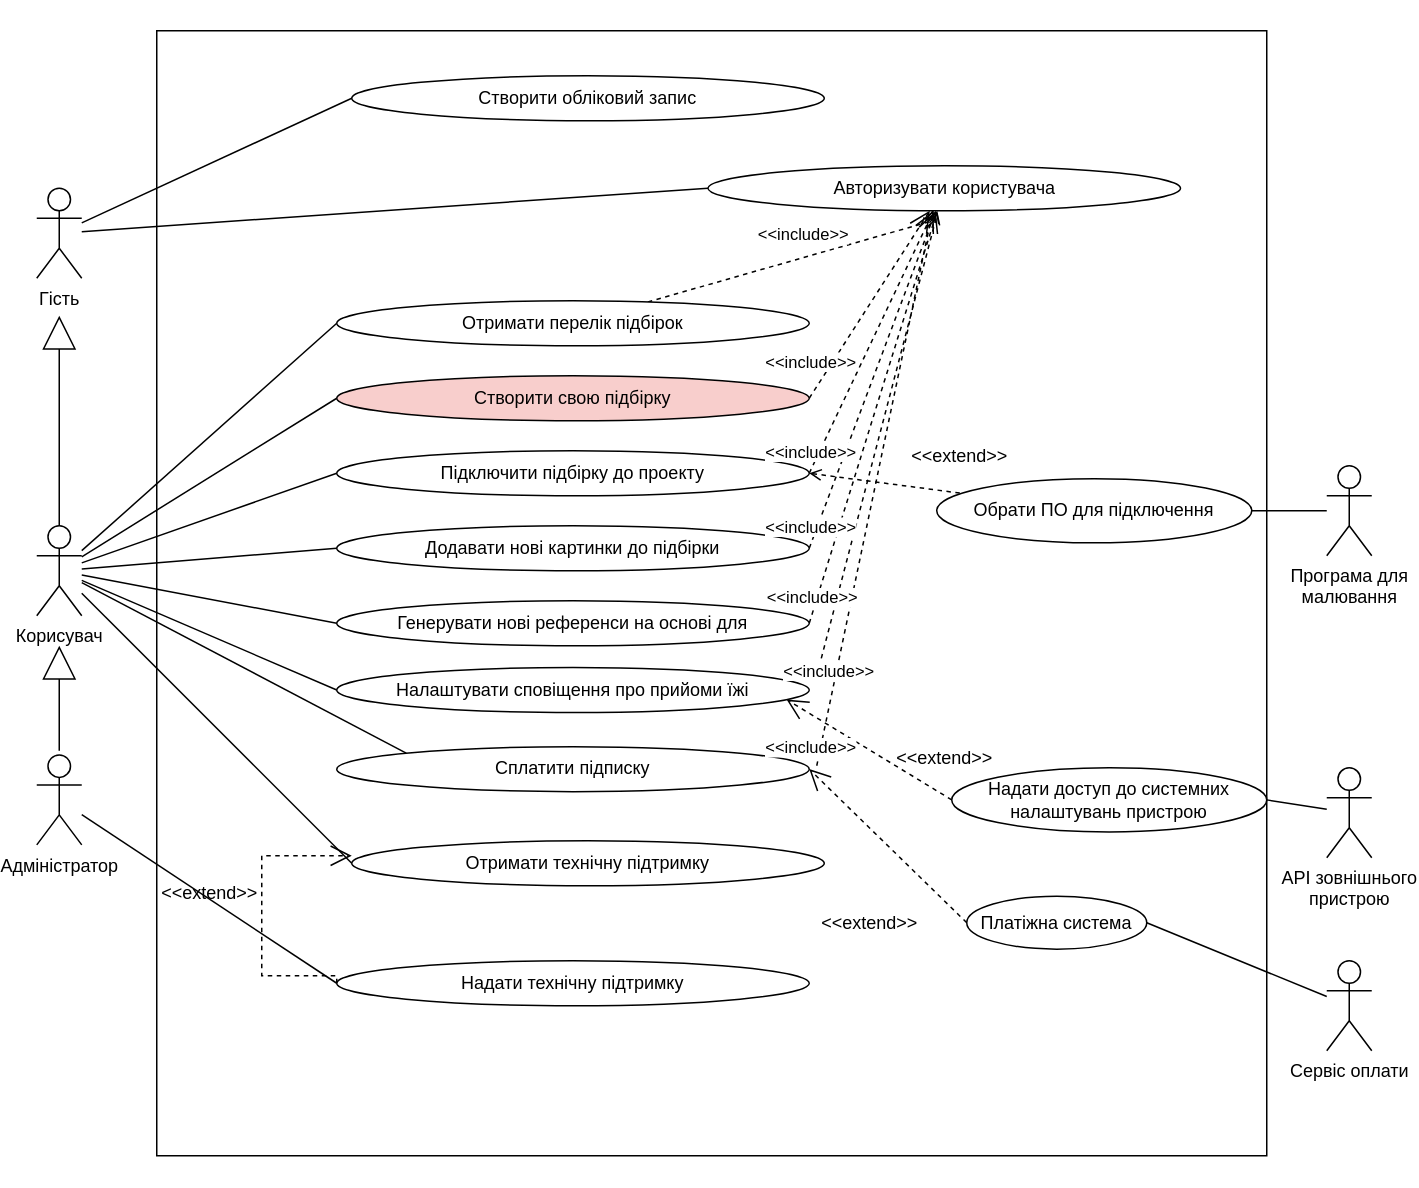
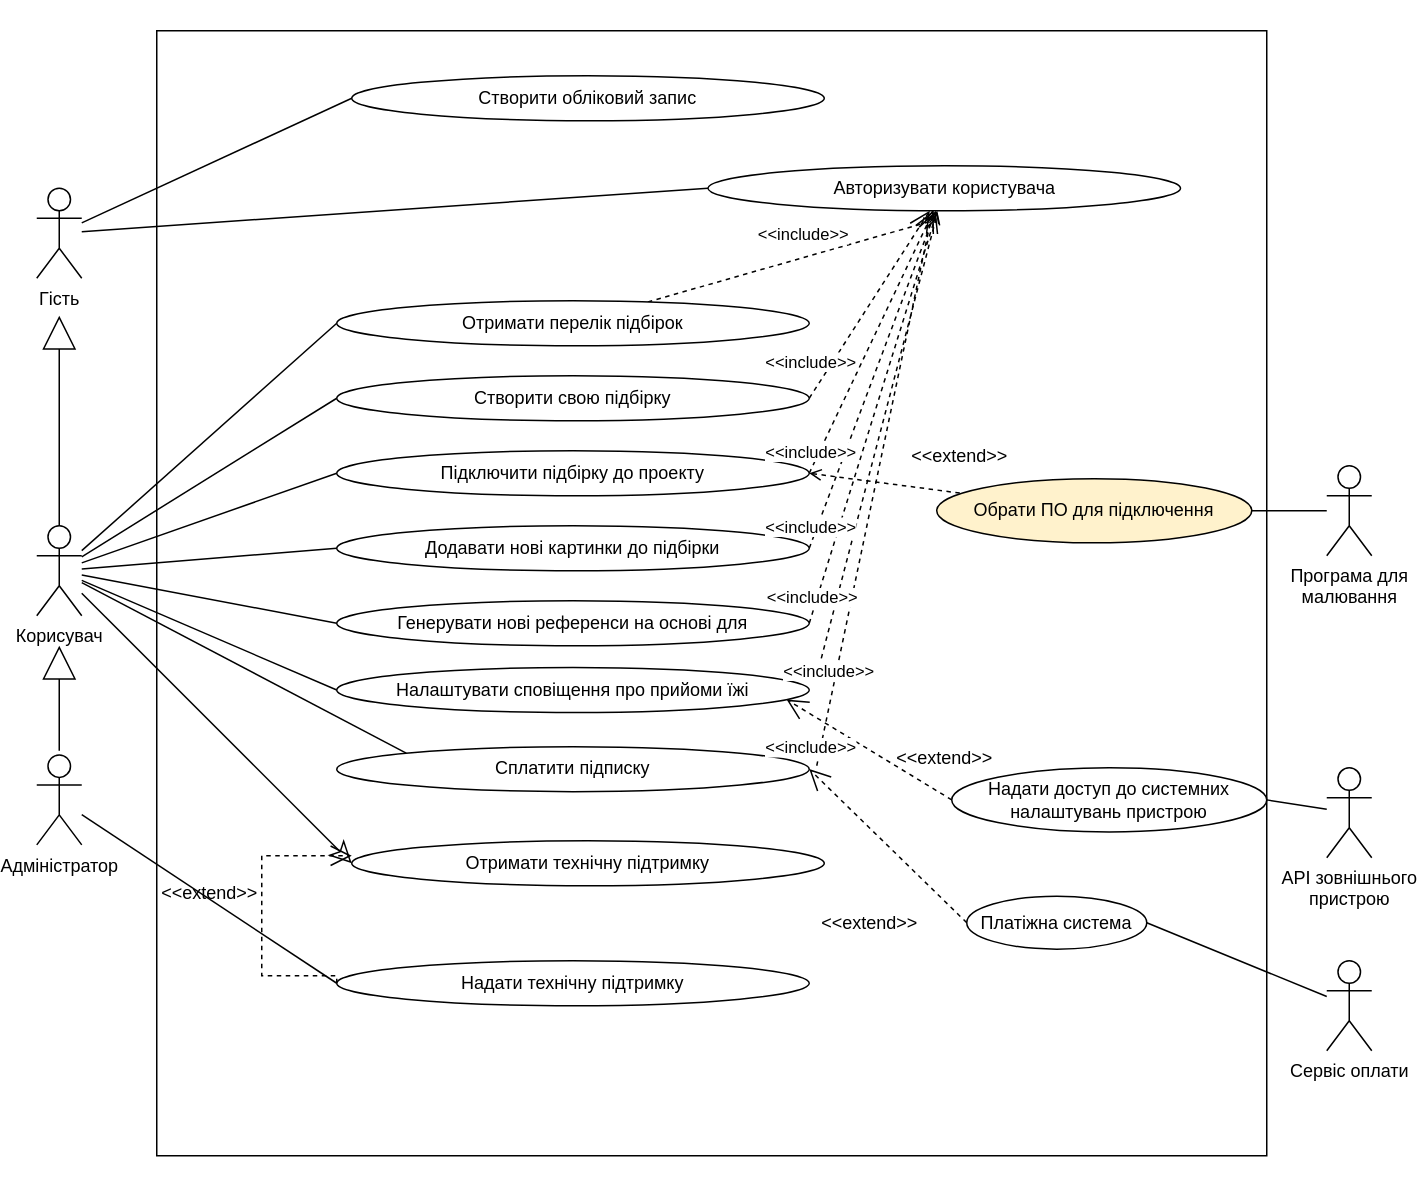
- <mxCell id="24" value="Створити свою підбірку" style="ellipse;whiteSpace=wrap;html=1;fillColor=#f8cecc;" parent="1" vertex="1"><mxGeometry x="220" y="250" width="315" height="30" as="geometry" /></mxCell>
+ <mxCell id="24" value="Створити свою підбірку" style="ellipse;whiteSpace=wrap;html=1;" parent="1" vertex="1"><mxGeometry x="220" y="250" width="315" height="30" as="geometry" /></mxCell>
- <mxCell id="59" value="Обрати ПО для підключення" style="ellipse;whiteSpace=wrap;html=1;" vertex="1" parent="1"><mxGeometry x="620" y="318.63" width="210" height="42.75" as="geometry" /></mxCell>
+ <mxCell id="59" value="Обрати ПО для підключення" style="ellipse;whiteSpace=wrap;html=1;fillColor=#fff2cc;" vertex="1" parent="1"><mxGeometry x="620" y="318.63" width="210" height="42.75" as="geometry" /></mxCell>
- <mxCell id="13" style="rounded=0;orthogonalLoop=1;jettySize=auto;html=1;entryX=0;entryY=0.5;entryDx=0;entryDy=0;strokeWidth=1;endArrow=none;endFill=0;endSize=12;" parent="1" source="11" target="29" edge="1"><mxGeometry relative="1" as="geometry"><mxPoint x="70" y="480" as="sourcePoint" /></mxGeometry></mxCell>
+ <mxCell id="13" style="rounded=0;orthogonalLoop=1;jettySize=auto;html=1;entryX=0;entryY=0.5;entryDx=0;entryDy=0;strokeWidth=1;endArrow=classic;endFill=0;endSize=12;" parent="1" source="11" target="29" edge="1"><mxGeometry relative="1" as="geometry"><mxPoint x="70" y="480" as="sourcePoint" /></mxGeometry></mxCell>
